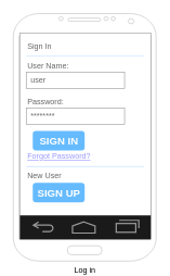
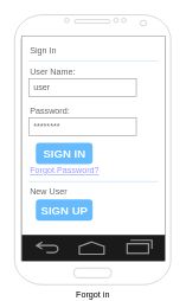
- <mxCell id="2" value="Log in" style="verticalLabelPosition=bottom;verticalAlign=top;html=1;shadow=0;dashed=0;strokeWidth=1;shape=mxgraph.android.phone2;strokeColor=#c0c0c0;" vertex="1" parent="1"><mxGeometry x="20" y="20" width="220" height="380" as="geometry" /></mxCell>
+ <mxCell id="2" value="Forgot in" style="verticalLabelPosition=bottom;verticalAlign=top;html=1;shadow=0;dashed=0;strokeWidth=1;shape=mxgraph.android.phone2;strokeColor=#c0c0c0;" vertex="1" parent="1"><mxGeometry x="20" y="20" width="220" height="380" as="geometry" /></mxCell>
